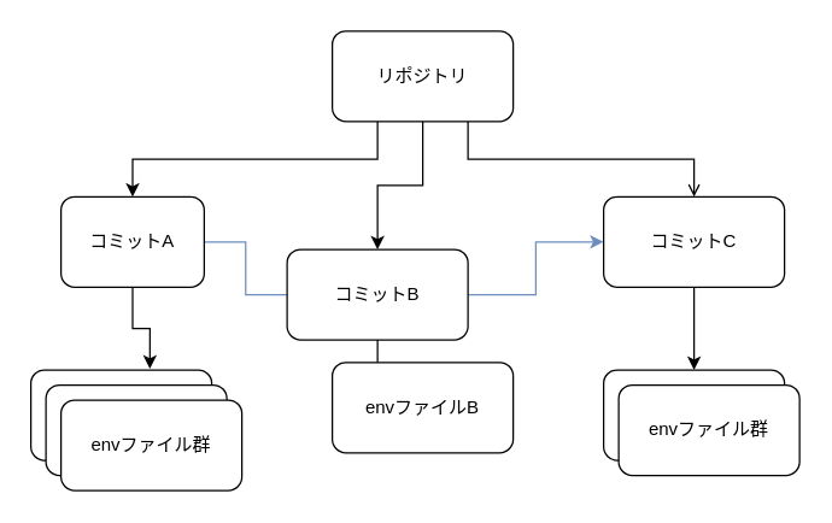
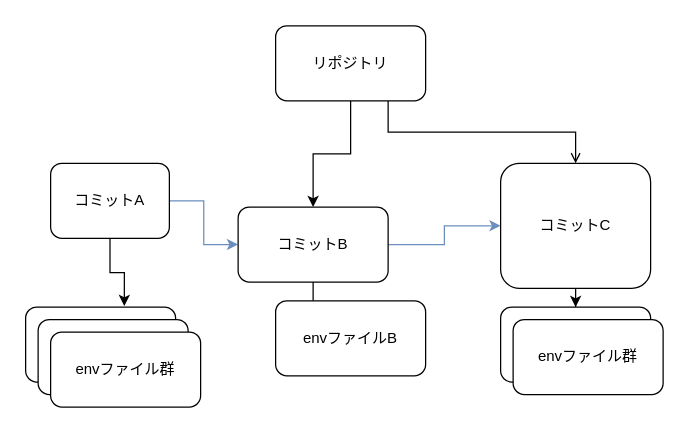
- <mxCell id="4" value="" style="edgeStyle=orthogonalEdgeStyle;rounded=0;orthogonalLoop=1;jettySize=auto;html=1;entryX=0.5;entryY=0;entryDx=0;entryDy=0;exitX=0.25;exitY=1;exitDx=0;exitDy=0;" edge="1" parent="1" source="5" target="8"><mxGeometry relative="1" as="geometry" /></mxCell>
- <mxCell id="13" value="コミットC" style="rounded=1;whiteSpace=wrap;html=1;" vertex="1" parent="1"><mxGeometry x="400" y="130" width="120" height="60" as="geometry" /></mxCell>
+ <mxCell id="13" value="コミットC" style="rounded=1;whiteSpace=wrap;html=1;" vertex="1" parent="1"><mxGeometry x="400" y="130" width="120" height="100" as="geometry" /></mxCell>
- <mxCell id="6" value="" style="edgeStyle=orthogonalEdgeStyle;rounded=0;orthogonalLoop=1;jettySize=auto;html=1;fillColor=#dae8fc;strokeColor=#6c8ebf;endArrow=none;" edge="1" parent="1" source="8" target="11"><mxGeometry relative="1" as="geometry" /></mxCell>
+ <mxCell id="6" value="" style="edgeStyle=orthogonalEdgeStyle;rounded=0;orthogonalLoop=1;jettySize=auto;html=1;fillColor=#dae8fc;strokeColor=#6c8ebf;" edge="1" parent="1" source="8" target="11"><mxGeometry relative="1" as="geometry" /></mxCell>
